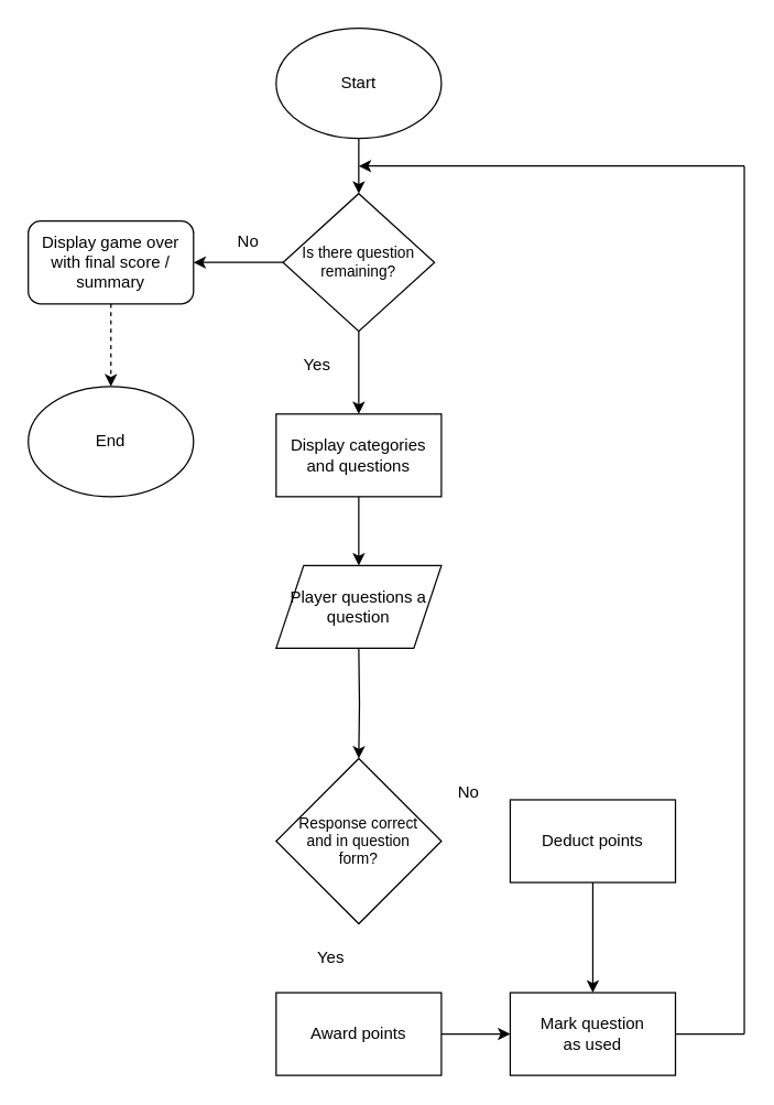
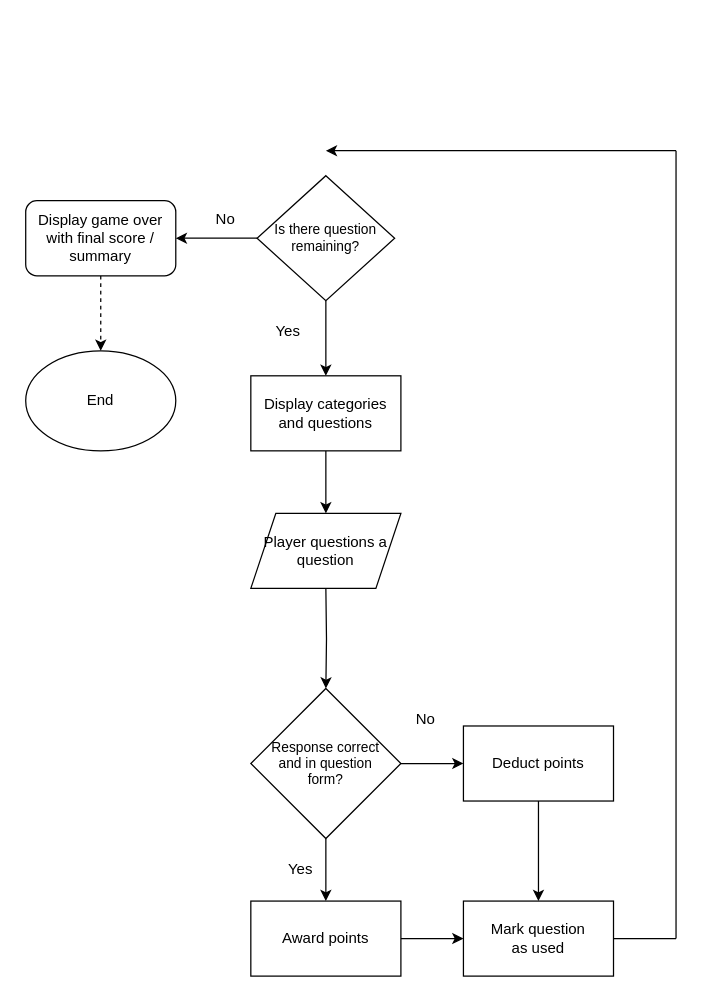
- <mxCell id="3" value="Start" style="ellipse;whiteSpace=wrap;html=1;" vertex="1" parent="1"><mxGeometry x="200" y="20" width="120" height="80" as="geometry" /></mxCell>
- <mxCell id="2" value="" style="edgeStyle=orthogonalEdgeStyle;rounded=0;orthogonalLoop=1;jettySize=auto;html=1;" edge="1" parent="1" source="3" target="20"><mxGeometry relative="1" as="geometry" /></mxCell>
+ <mxCell id="8" value="" style="edgeStyle=orthogonalEdgeStyle;rounded=0;orthogonalLoop=1;jettySize=auto;html=1;" edge="1" parent="1" source="9" target="13"><mxGeometry relative="1" as="geometry" /></mxCell>
+ <mxCell id="7" value="" style="edgeStyle=orthogonalEdgeStyle;rounded=0;orthogonalLoop=1;jettySize=auto;html=1;" edge="1" parent="1" source="9" target="11"><mxGeometry relative="1" as="geometry" /></mxCell>
